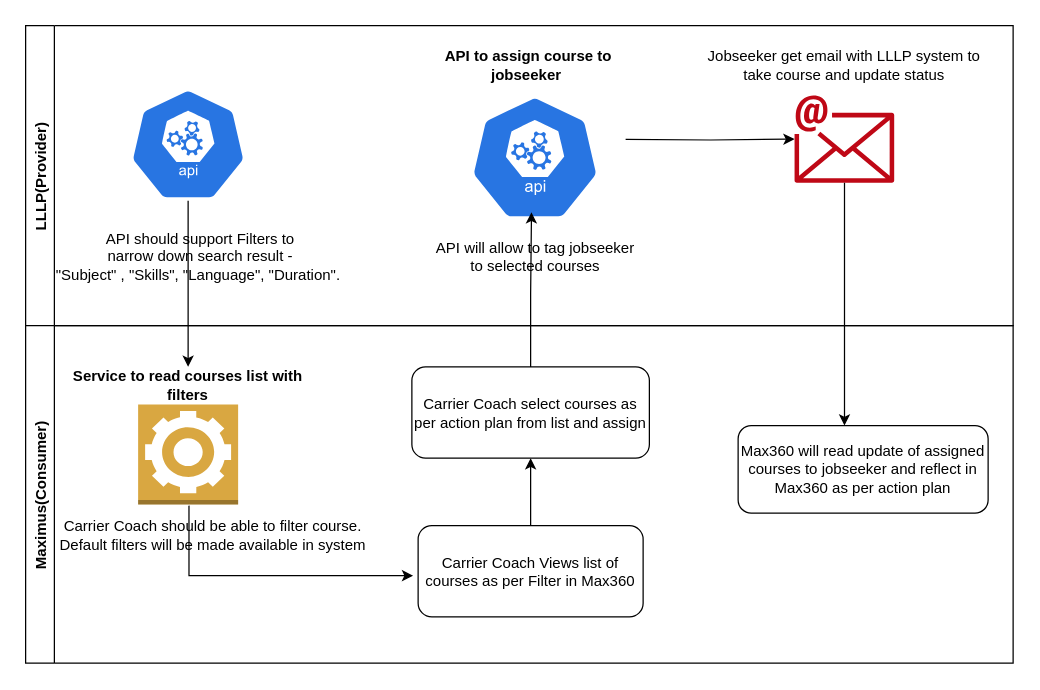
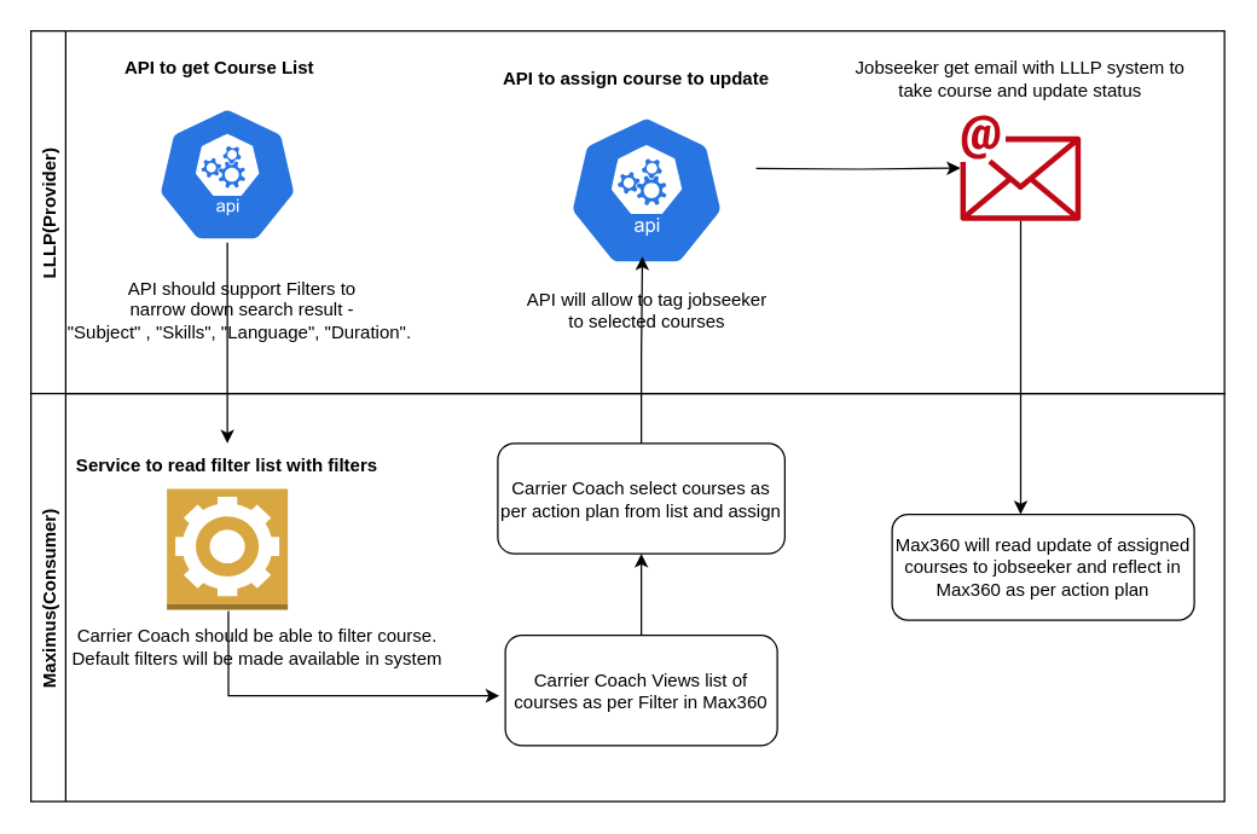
+ <mxCell id="4" value="&lt;b&gt;API to get Course List&lt;/b&gt;" style="text;html=1;strokeColor=none;fillColor=none;align=center;verticalAlign=middle;whiteSpace=wrap;rounded=0;" vertex="1" parent="2"><mxGeometry x="60" y="10" width="130" height="30" as="geometry" /></mxCell>
- <mxCell id="8" value="&lt;b&gt;API to assign course to jobseeker&amp;nbsp;&lt;/b&gt;" style="text;html=1;strokeColor=none;fillColor=none;align=center;verticalAlign=middle;whiteSpace=wrap;rounded=0;" vertex="1" parent="2"><mxGeometry x="310" y="17" width="185" height="30" as="geometry" /></mxCell>
+ <mxCell id="8" value="&lt;b&gt;API to assign course to update&amp;nbsp;&lt;/b&gt;" style="text;html=1;strokeColor=none;fillColor=none;align=center;verticalAlign=middle;whiteSpace=wrap;rounded=0;" vertex="1" parent="2"><mxGeometry x="310" y="17" width="185" height="30" as="geometry" /></mxCell>
- <mxCell id="15" value="&lt;b&gt;Service to read courses list with filters&lt;/b&gt;" style="text;html=1;strokeColor=none;fillColor=none;align=center;verticalAlign=middle;whiteSpace=wrap;rounded=0;" vertex="1" parent="12"><mxGeometry x="20" y="33" width="220" height="30" as="geometry" /></mxCell>
+ <mxCell id="15" value="&lt;b&gt;Service to read filter list with filters&lt;/b&gt;" style="text;html=1;strokeColor=none;fillColor=none;align=center;verticalAlign=middle;whiteSpace=wrap;rounded=0;" vertex="1" parent="12"><mxGeometry x="20" y="33" width="220" height="30" as="geometry" /></mxCell>
